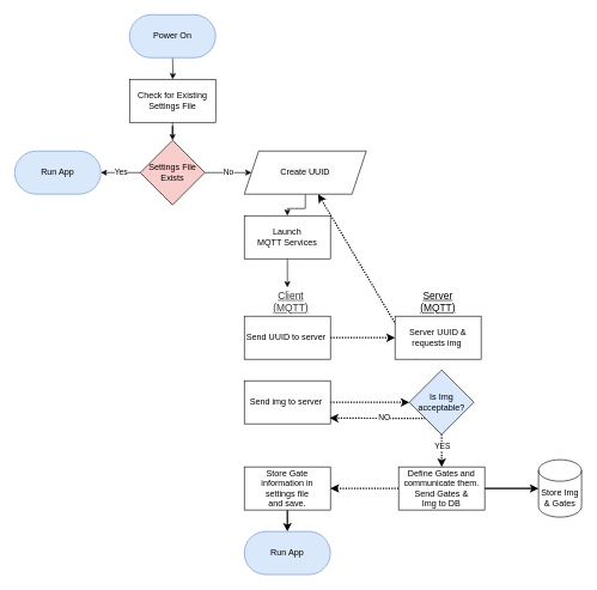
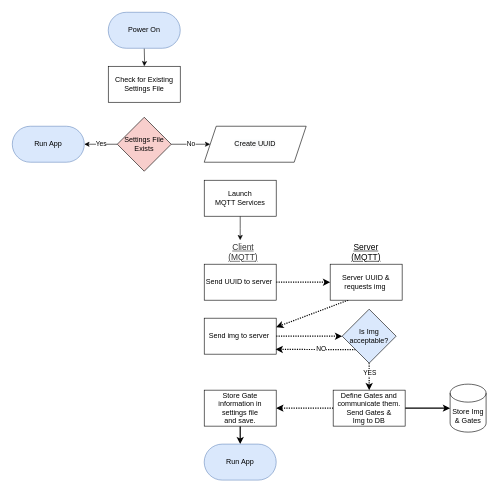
- <mxCell id="3" value="" style="edgeStyle=orthogonalEdgeStyle;rounded=0;orthogonalLoop=1;jettySize=auto;html=1;" parent="1" source="4" target="8" edge="1"><mxGeometry relative="1" as="geometry" /></mxCell>
- <mxCell id="9" value="" style="edgeStyle=orthogonalEdgeStyle;rounded=0;orthogonalLoop=1;jettySize=auto;html=1;" edge="1" parent="1" source="10" target="14"><mxGeometry relative="1" as="geometry" /></mxCell>
- <mxCell id="18" style="rounded=0;orthogonalLoop=1;jettySize=auto;html=1;exitX=0.25;exitY=1;exitDx=0;exitDy=0;dashed=1;dashPattern=1 1;strokeWidth=2;" edge="1" parent="1" source="19" target="10"><mxGeometry relative="1" as="geometry"><mxPoint x="480" y="550" as="targetPoint" /></mxGeometry></mxCell>
+ <mxCell id="18" style="rounded=0;orthogonalLoop=1;jettySize=auto;html=1;exitX=0.25;exitY=1;exitDx=0;exitDy=0;dashed=1;dashPattern=1 1;strokeWidth=2;entryX=1;entryY=0.25;entryDx=0;entryDy=0;" edge="1" parent="1" source="19" target="17"><mxGeometry relative="1" as="geometry"><mxPoint x="480" y="550" as="targetPoint" /></mxGeometry></mxCell>
